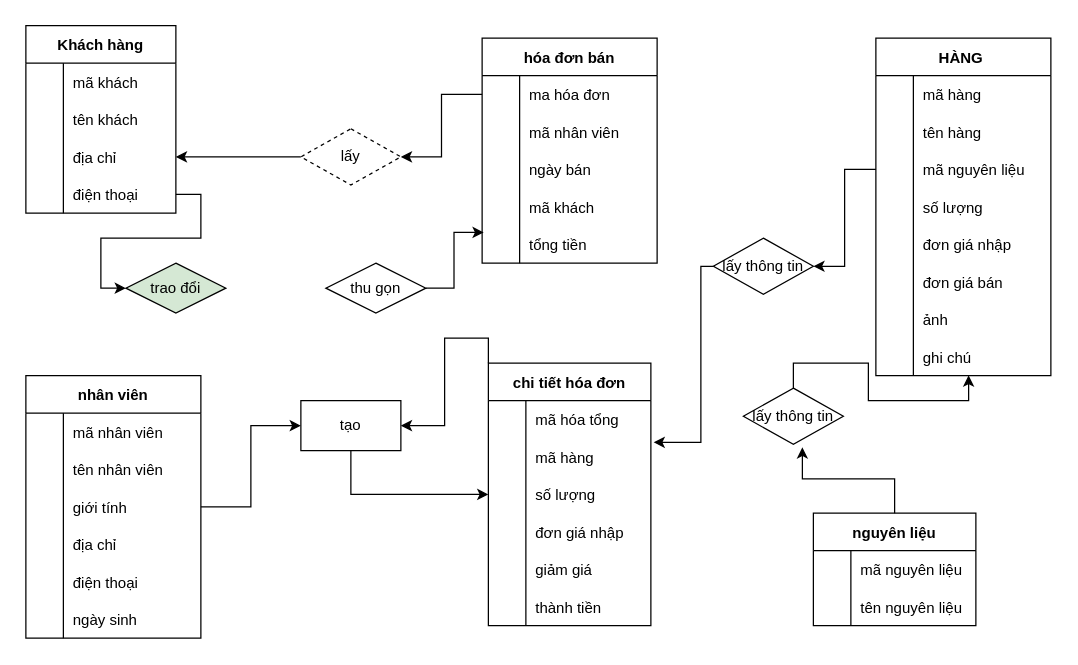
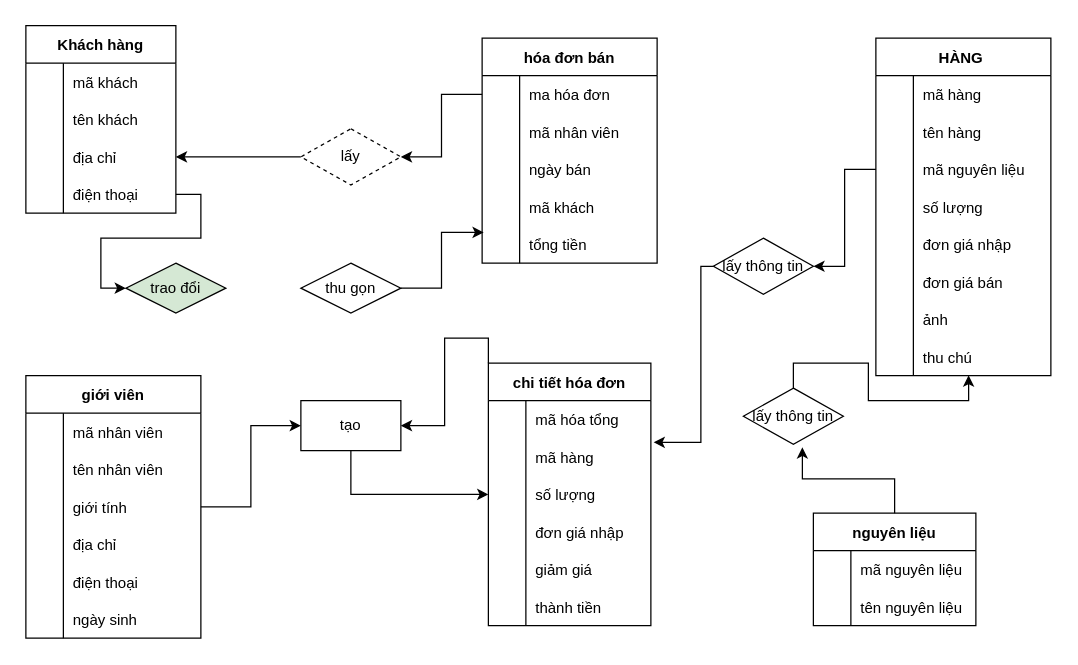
- <mxCell id="110" value="thu gọn" style="rhombus;whiteSpace=wrap;html=1;" vertex="1" parent="1"><mxGeometry x="260" y="210" width="80" height="40" as="geometry" /></mxCell>
+ <mxCell id="110" value="thu gọn" style="rhombus;whiteSpace=wrap;html=1;" vertex="1" parent="1"><mxGeometry x="240" y="210" width="80" height="40" as="geometry" /></mxCell>
- <mxCell id="46" value="ghi chú" style="shape=partialRectangle;overflow=hidden;connectable=0;fillColor=none;align=left;strokeColor=inherit;top=0;left=0;bottom=0;right=0;spacingLeft=6;" parent="44" vertex="1"><mxGeometry x="30" width="110" height="30" as="geometry"><mxRectangle width="110" height="30" as="alternateBounds" /></mxGeometry></mxCell>
+ <mxCell id="46" value="thu chú" style="shape=partialRectangle;overflow=hidden;connectable=0;fillColor=none;align=left;strokeColor=inherit;top=0;left=0;bottom=0;right=0;spacingLeft=6;" parent="44" vertex="1"><mxGeometry x="30" width="110" height="30" as="geometry"><mxRectangle width="110" height="30" as="alternateBounds" /></mxGeometry></mxCell>
- <mxCell id="76" value="nhân viên" style="shape=table;startSize=30;container=1;collapsible=1;childLayout=tableLayout;fixedRows=1;rowLines=0;fontStyle=1;align=center;resizeLast=1;" parent="1" vertex="1"><mxGeometry x="20" y="300" width="140" height="210" as="geometry"><mxRectangle y="-130" width="90" height="30" as="alternateBounds" /></mxGeometry></mxCell>
+ <mxCell id="76" value="giới viên" style="shape=table;startSize=30;container=1;collapsible=1;childLayout=tableLayout;fixedRows=1;rowLines=0;fontStyle=1;align=center;resizeLast=1;" parent="1" vertex="1"><mxGeometry x="20" y="300" width="140" height="210" as="geometry"><mxRectangle y="-130" width="90" height="30" as="alternateBounds" /></mxGeometry></mxCell>
